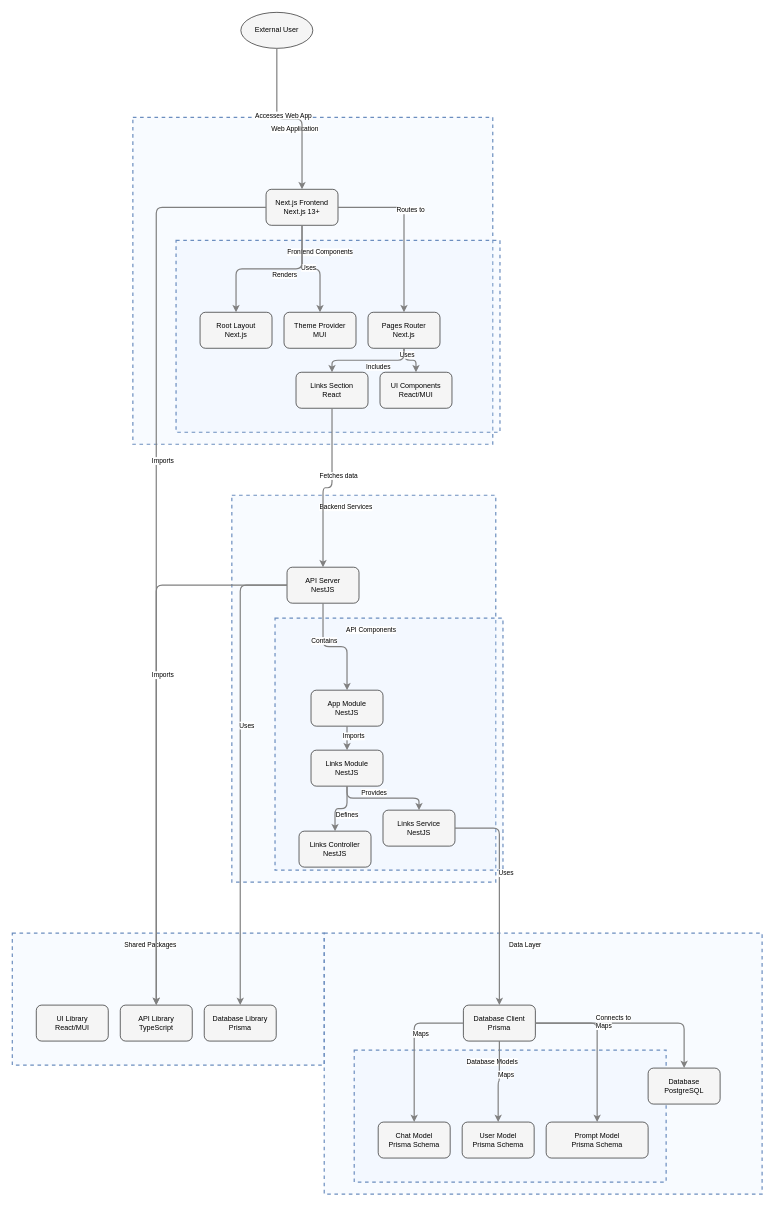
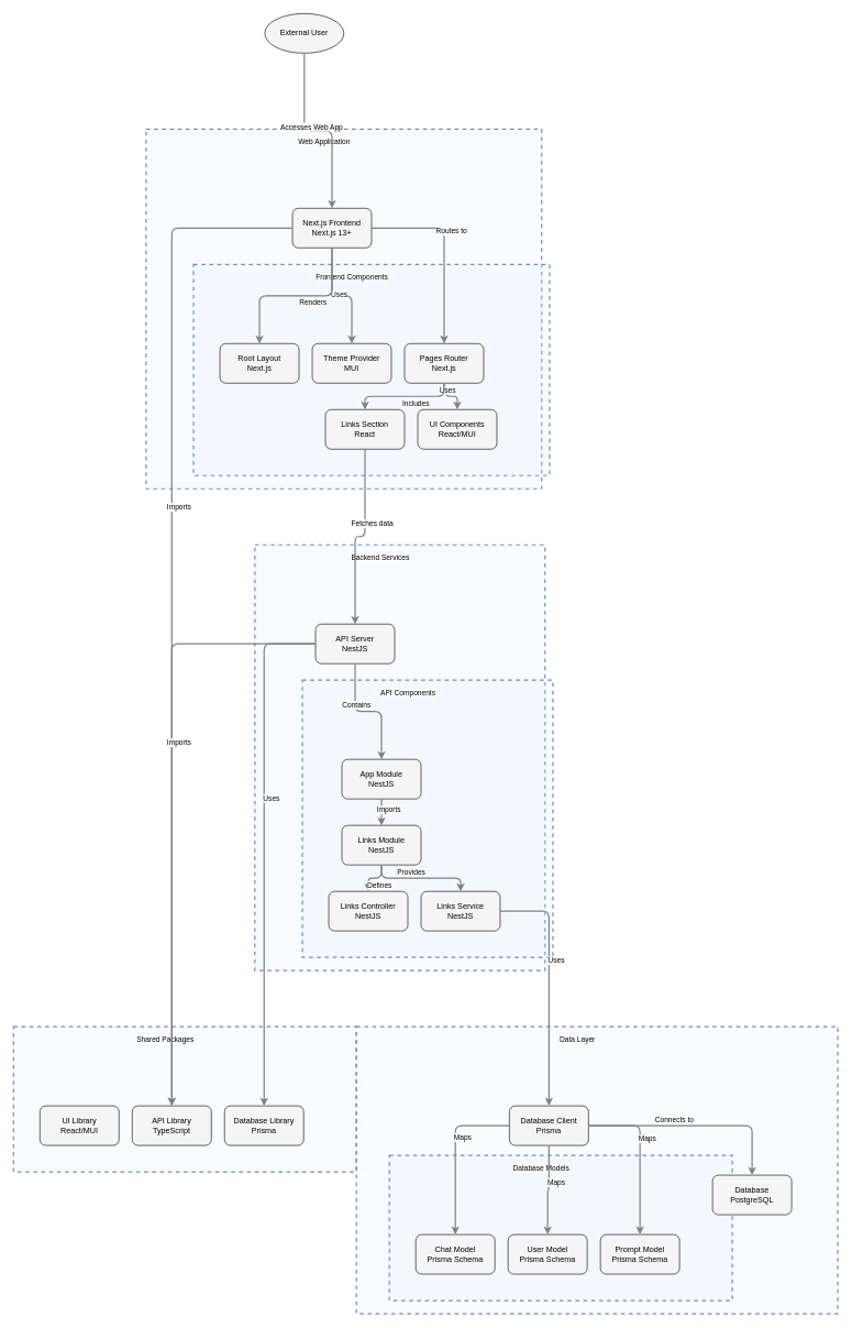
- <mxCell id="26" value="Links Controller&lt;br&gt;NestJS" style="rounded=1;whiteSpace=wrap;html=1;fillColor=#f5f5f5" vertex="1" parent="4"><mxGeometry x="40" y="355" width="120" height="60" as="geometry" /></mxCell>
+ <mxCell id="26" value="Links Controller&lt;br&gt;NestJS" style="rounded=1;whiteSpace=wrap;html=1;fillColor=#f5f5f5" vertex="1" parent="4"><mxGeometry x="40" y="320" width="120" height="60" as="geometry" /></mxCell>
- <mxCell id="31" value="Prompt Model&lt;br&gt;Prisma Schema" style="rounded=1;whiteSpace=wrap;html=1;fillColor=#f5f5f5" vertex="1" parent="2"><mxGeometry x="320" y="120" width="170" height="60" as="geometry" /></mxCell>
+ <mxCell id="31" value="Prompt Model&lt;br&gt;Prisma Schema" style="rounded=1;whiteSpace=wrap;html=1;fillColor=#f5f5f5" vertex="1" parent="2"><mxGeometry x="320" y="120" width="120" height="60" as="geometry" /></mxCell>
